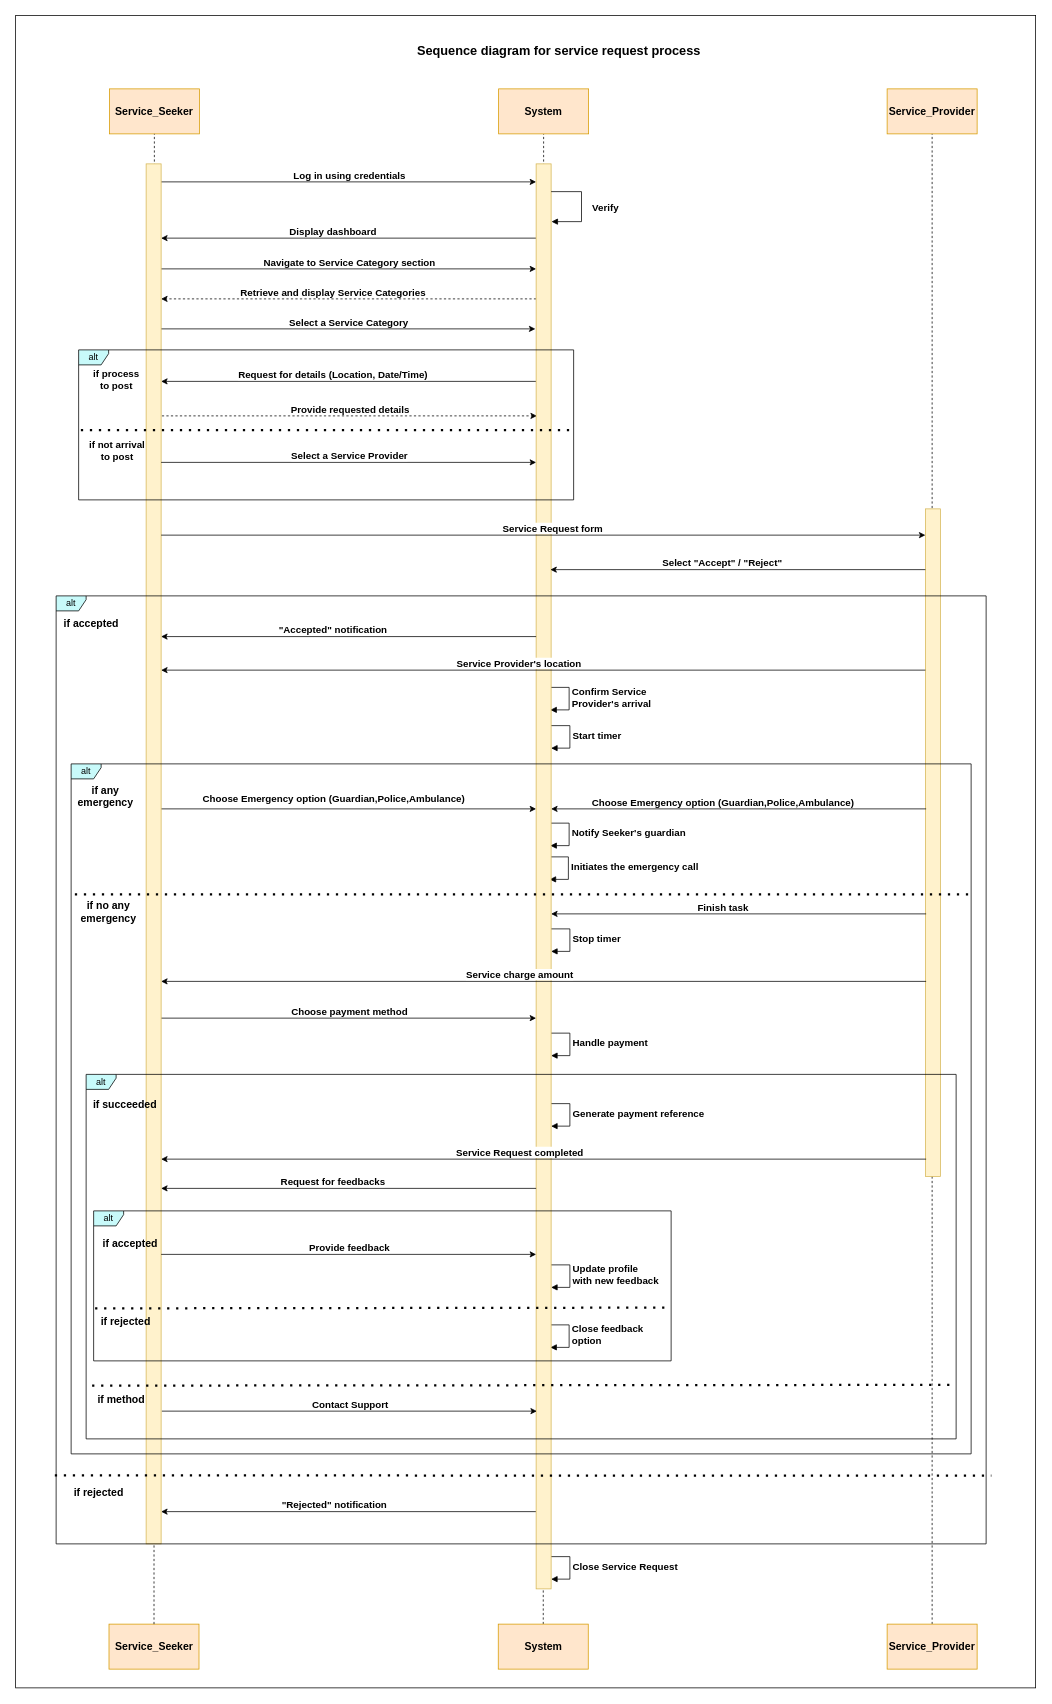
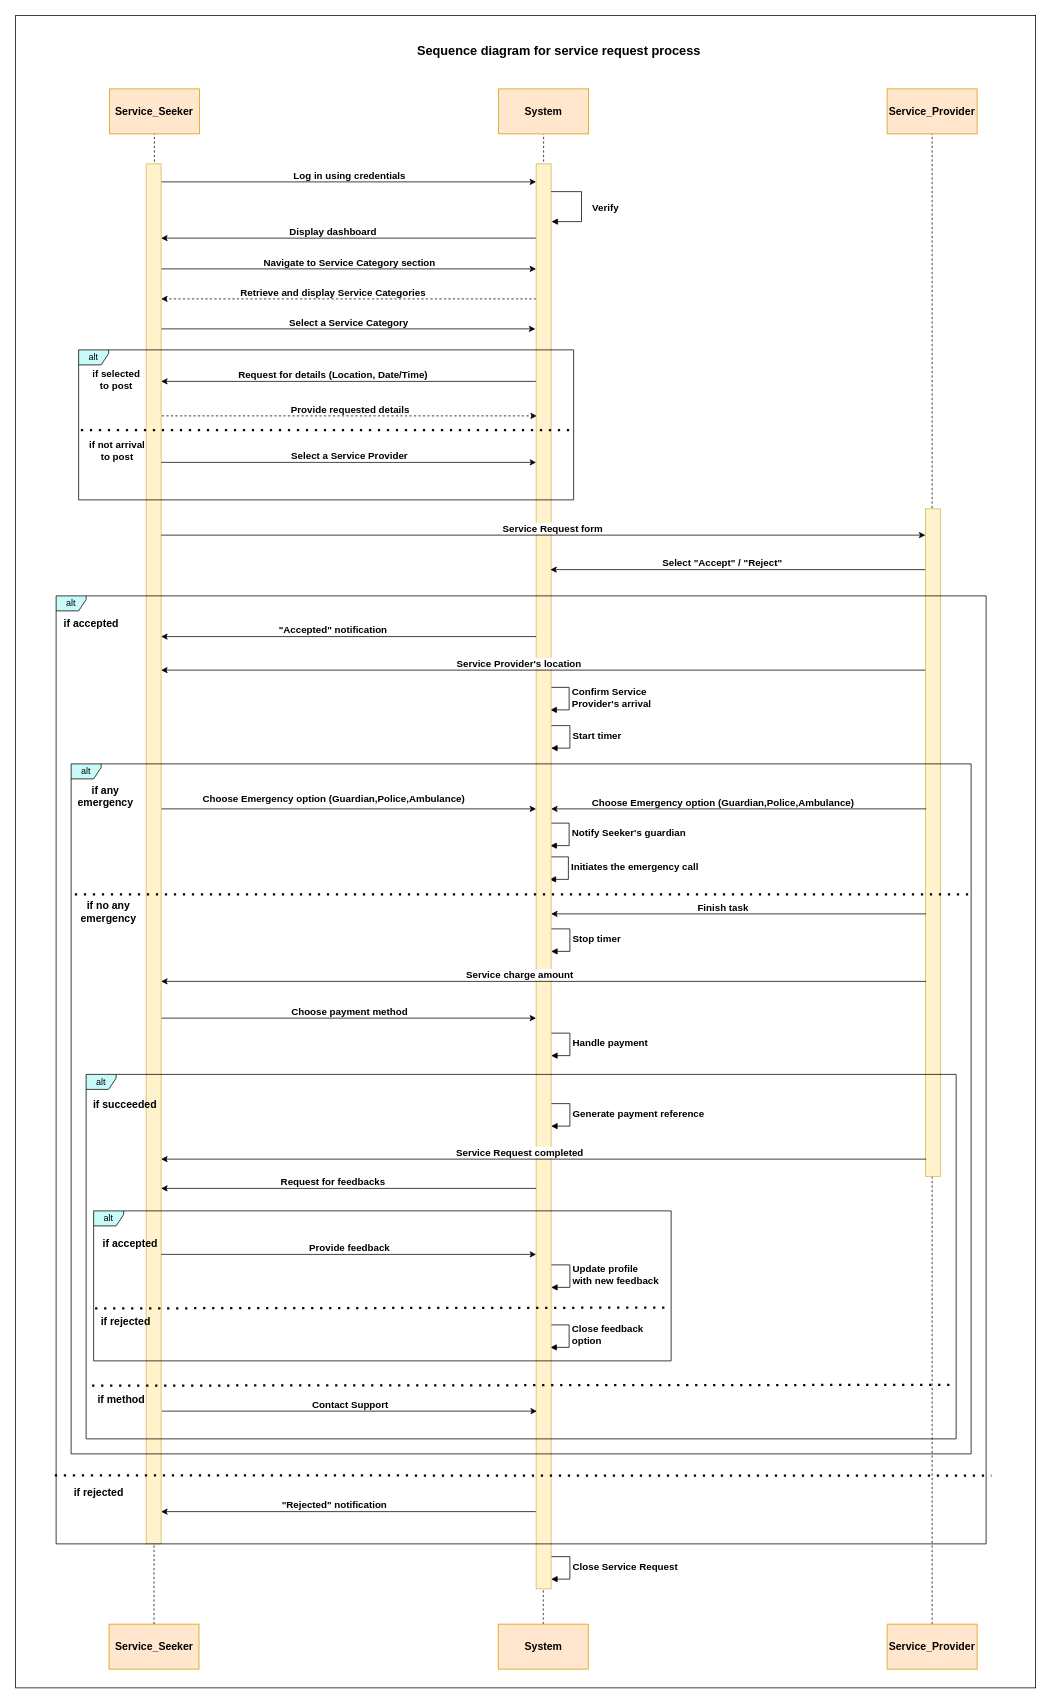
- <mxCell id="46" value="&lt;font style=&quot;font-size: 13px;&quot;&gt;&lt;b&gt;if process&lt;/b&gt;&lt;/font&gt;&lt;div style=&quot;font-size: 13px;&quot;&gt;&lt;font style=&quot;font-size: 13px;&quot;&gt;&lt;b&gt;to post&lt;/b&gt;&lt;/font&gt;&lt;/div&gt;" style="text;html=1;align=center;verticalAlign=middle;resizable=0;points=[];autosize=1;strokeColor=none;fillColor=none;fontFamily=Helvetica;fontSize=12;fontColor=default;" parent="1" vertex="1"><mxGeometry x="109" y="485" width="90" height="40" as="geometry" /></mxCell>
+ <mxCell id="46" value="&lt;font style=&quot;font-size: 13px;&quot;&gt;&lt;b&gt;if selected&lt;/b&gt;&lt;/font&gt;&lt;div style=&quot;font-size: 13px;&quot;&gt;&lt;font style=&quot;font-size: 13px;&quot;&gt;&lt;b&gt;to post&lt;/b&gt;&lt;/font&gt;&lt;/div&gt;" style="text;html=1;align=center;verticalAlign=middle;resizable=0;points=[];autosize=1;strokeColor=none;fillColor=none;fontFamily=Helvetica;fontSize=12;fontColor=default;" parent="1" vertex="1"><mxGeometry x="109" y="485" width="90" height="40" as="geometry" /></mxCell>
